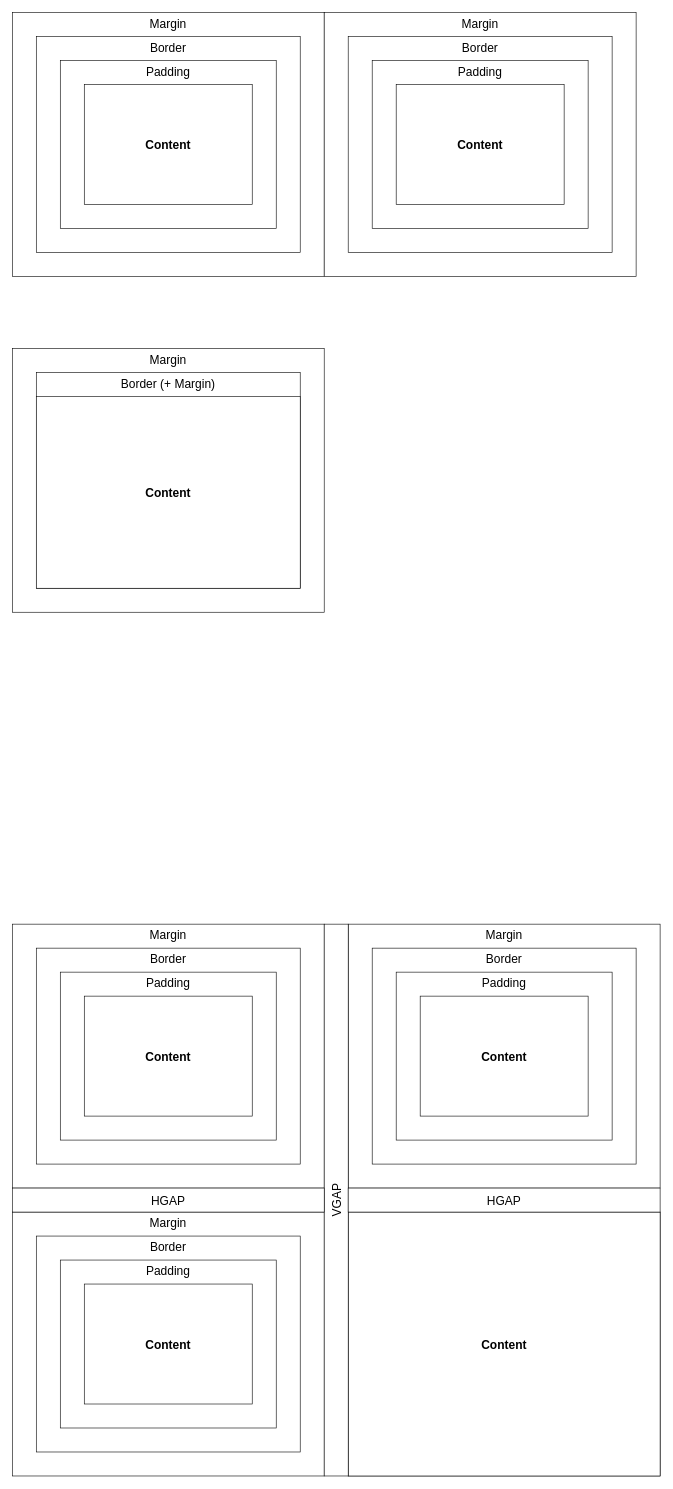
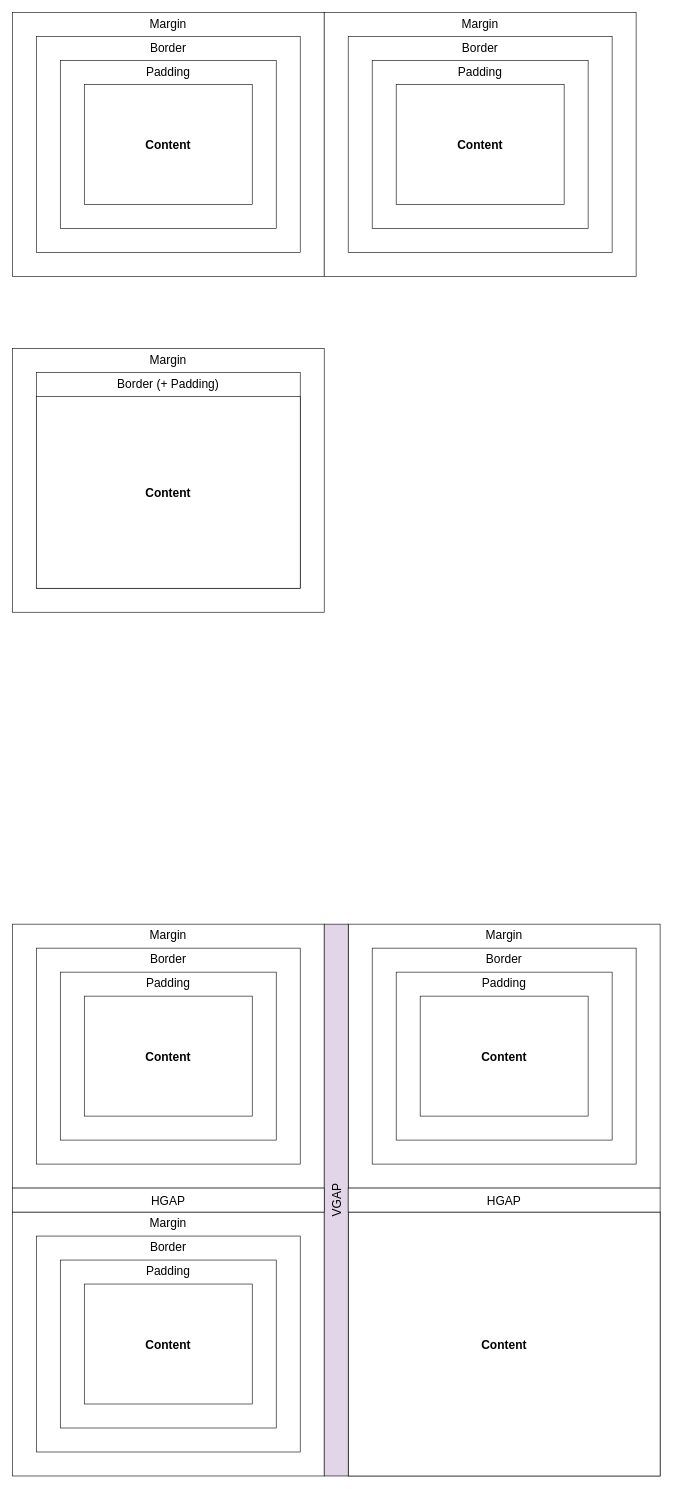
- <mxCell id="11" value="Border (+ Margin)" style="rounded=0;whiteSpace=wrap;html=1;fontSize=20;verticalAlign=top;" vertex="1" parent="1"><mxGeometry x="60" y="620" width="440" height="360" as="geometry" /></mxCell>
+ <mxCell id="11" value="Border (+ Padding)" style="rounded=0;whiteSpace=wrap;html=1;fontSize=20;verticalAlign=top;" vertex="1" parent="1"><mxGeometry x="60" y="620" width="440" height="360" as="geometry" /></mxCell>
- <mxCell id="29" value="VGAP" style="rounded=0;whiteSpace=wrap;html=1;fontSize=20;verticalAlign=middle;horizontal=0;" vertex="1" parent="1"><mxGeometry x="540" y="1540" width="40" height="920" as="geometry" /></mxCell>
+ <mxCell id="29" value="VGAP" style="rounded=0;whiteSpace=wrap;html=1;fontSize=20;verticalAlign=middle;horizontal=0;fillColor=#e1d5e7;" vertex="1" parent="1"><mxGeometry x="540" y="1540" width="40" height="920" as="geometry" /></mxCell>
